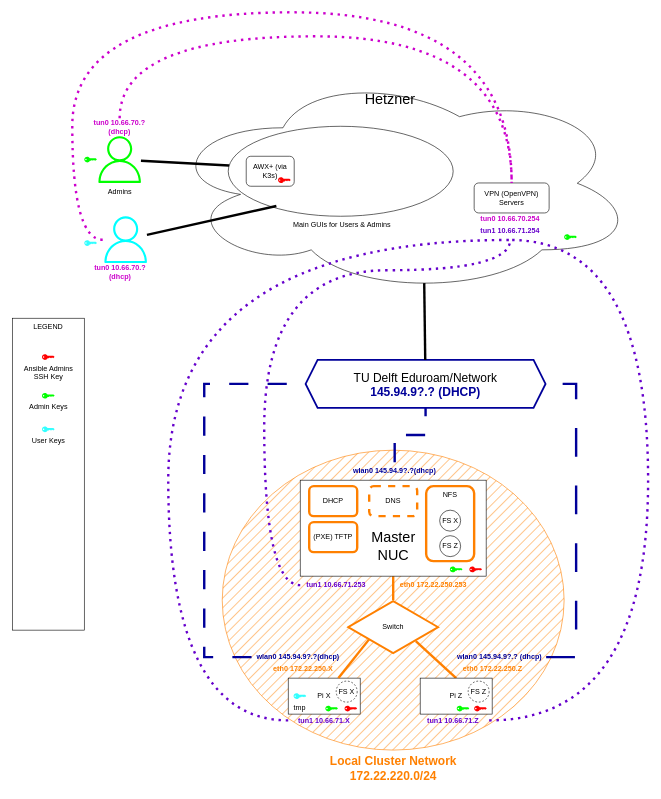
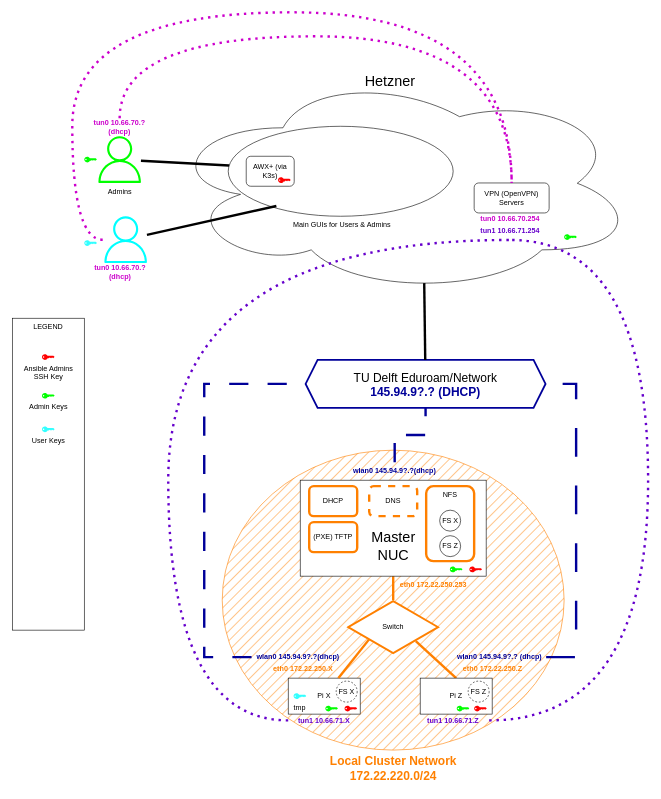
- <mxCell id="4" value="Hetzner" style="text;html=1;align=center;verticalAlign=middle;whiteSpace=wrap;rounded=0;fontSize=24;" parent="1" vertex="1"><mxGeometry x="620" y="150" width="60" height="30" as="geometry" /></mxCell>
+ <mxCell id="4" value="Hetzner" style="text;html=1;align=center;verticalAlign=middle;whiteSpace=wrap;rounded=0;fontSize=24;" parent="1" vertex="1"><mxGeometry x="620" y="120" width="60" height="30" as="geometry" /></mxCell>
- <mxCell id="49" style="edgeStyle=orthogonalEdgeStyle;rounded=0;orthogonalLoop=1;jettySize=auto;html=1;entryX=0.5;entryY=1;entryDx=0;entryDy=0;curved=1;strokeWidth=4;endArrow=none;startFill=0;dashed=1;dashPattern=1 2;strokeColor=#6600CC;" edge="1" parent="1" source="50" target="48"><mxGeometry relative="1" as="geometry"><Array as="points"><mxPoint x="440" y="975" /><mxPoint x="440" y="450" /><mxPoint x="850" y="450" /></Array></mxGeometry></mxCell>
- <mxCell id="50" value="&lt;font style=&quot;color: rgb(102, 0, 204);&quot;&gt;&lt;b style=&quot;&quot;&gt;tun1 10.66.71.253&lt;/b&gt;&lt;/font&gt;" style="text;html=1;align=center;verticalAlign=middle;whiteSpace=wrap;rounded=0;" vertex="1" parent="1"><mxGeometry x="500" y="960" width="120" height="30" as="geometry" /></mxCell>
